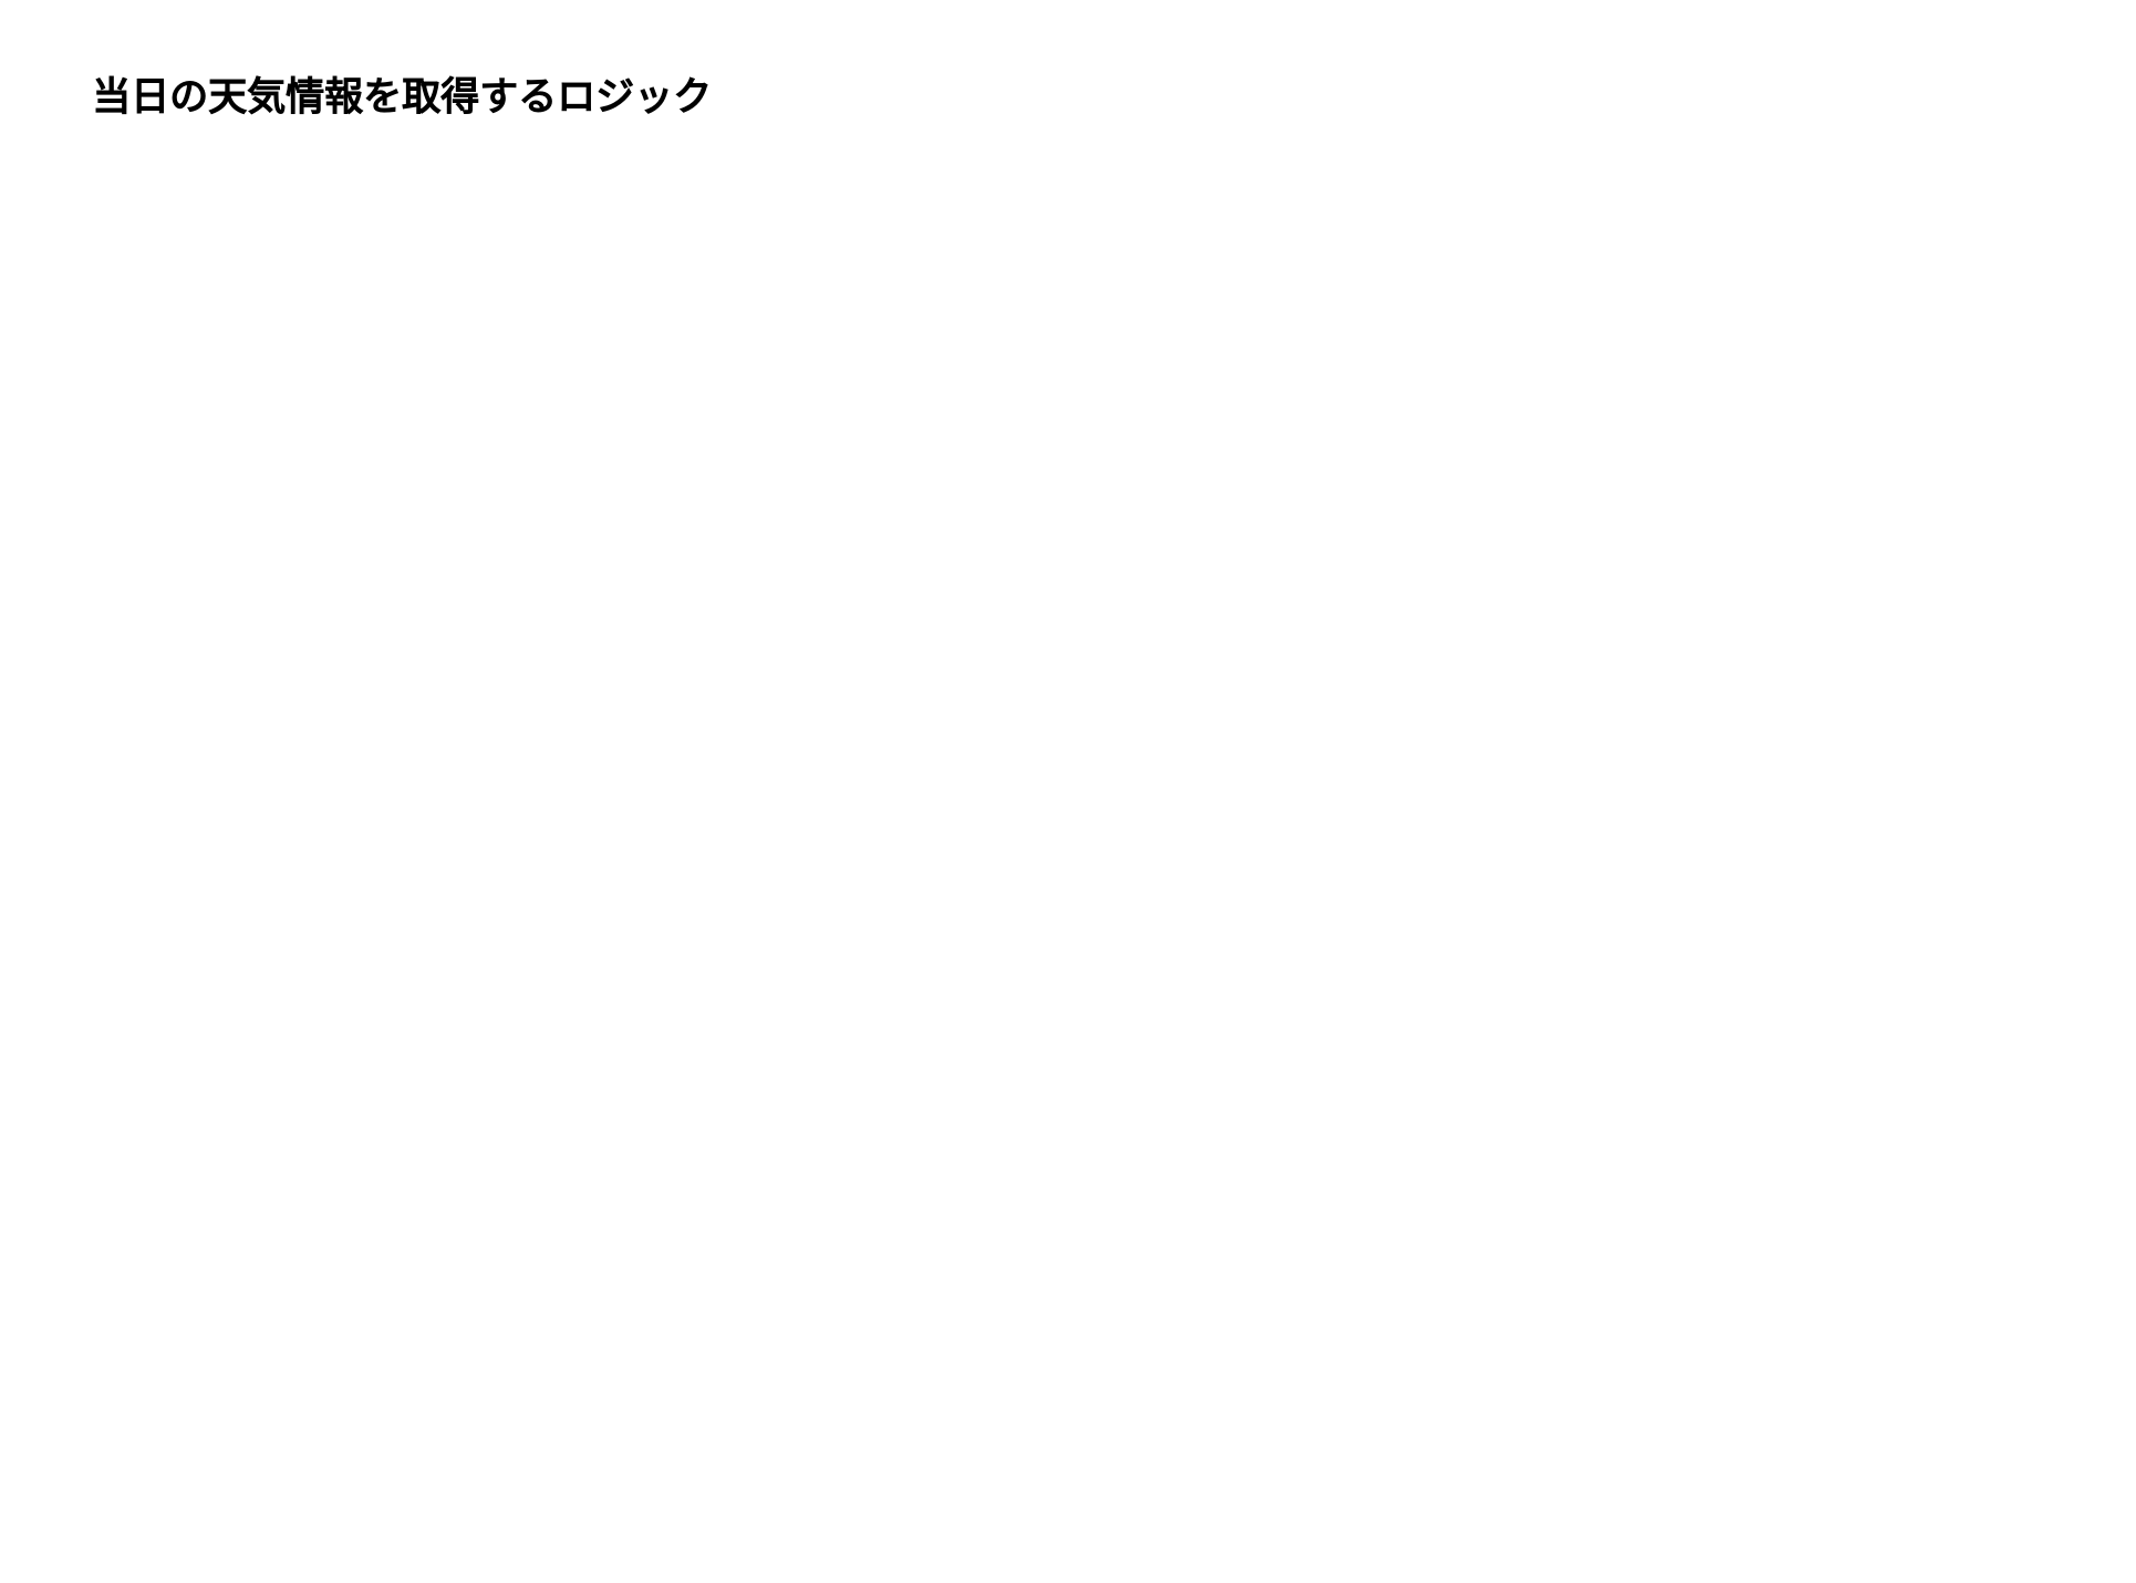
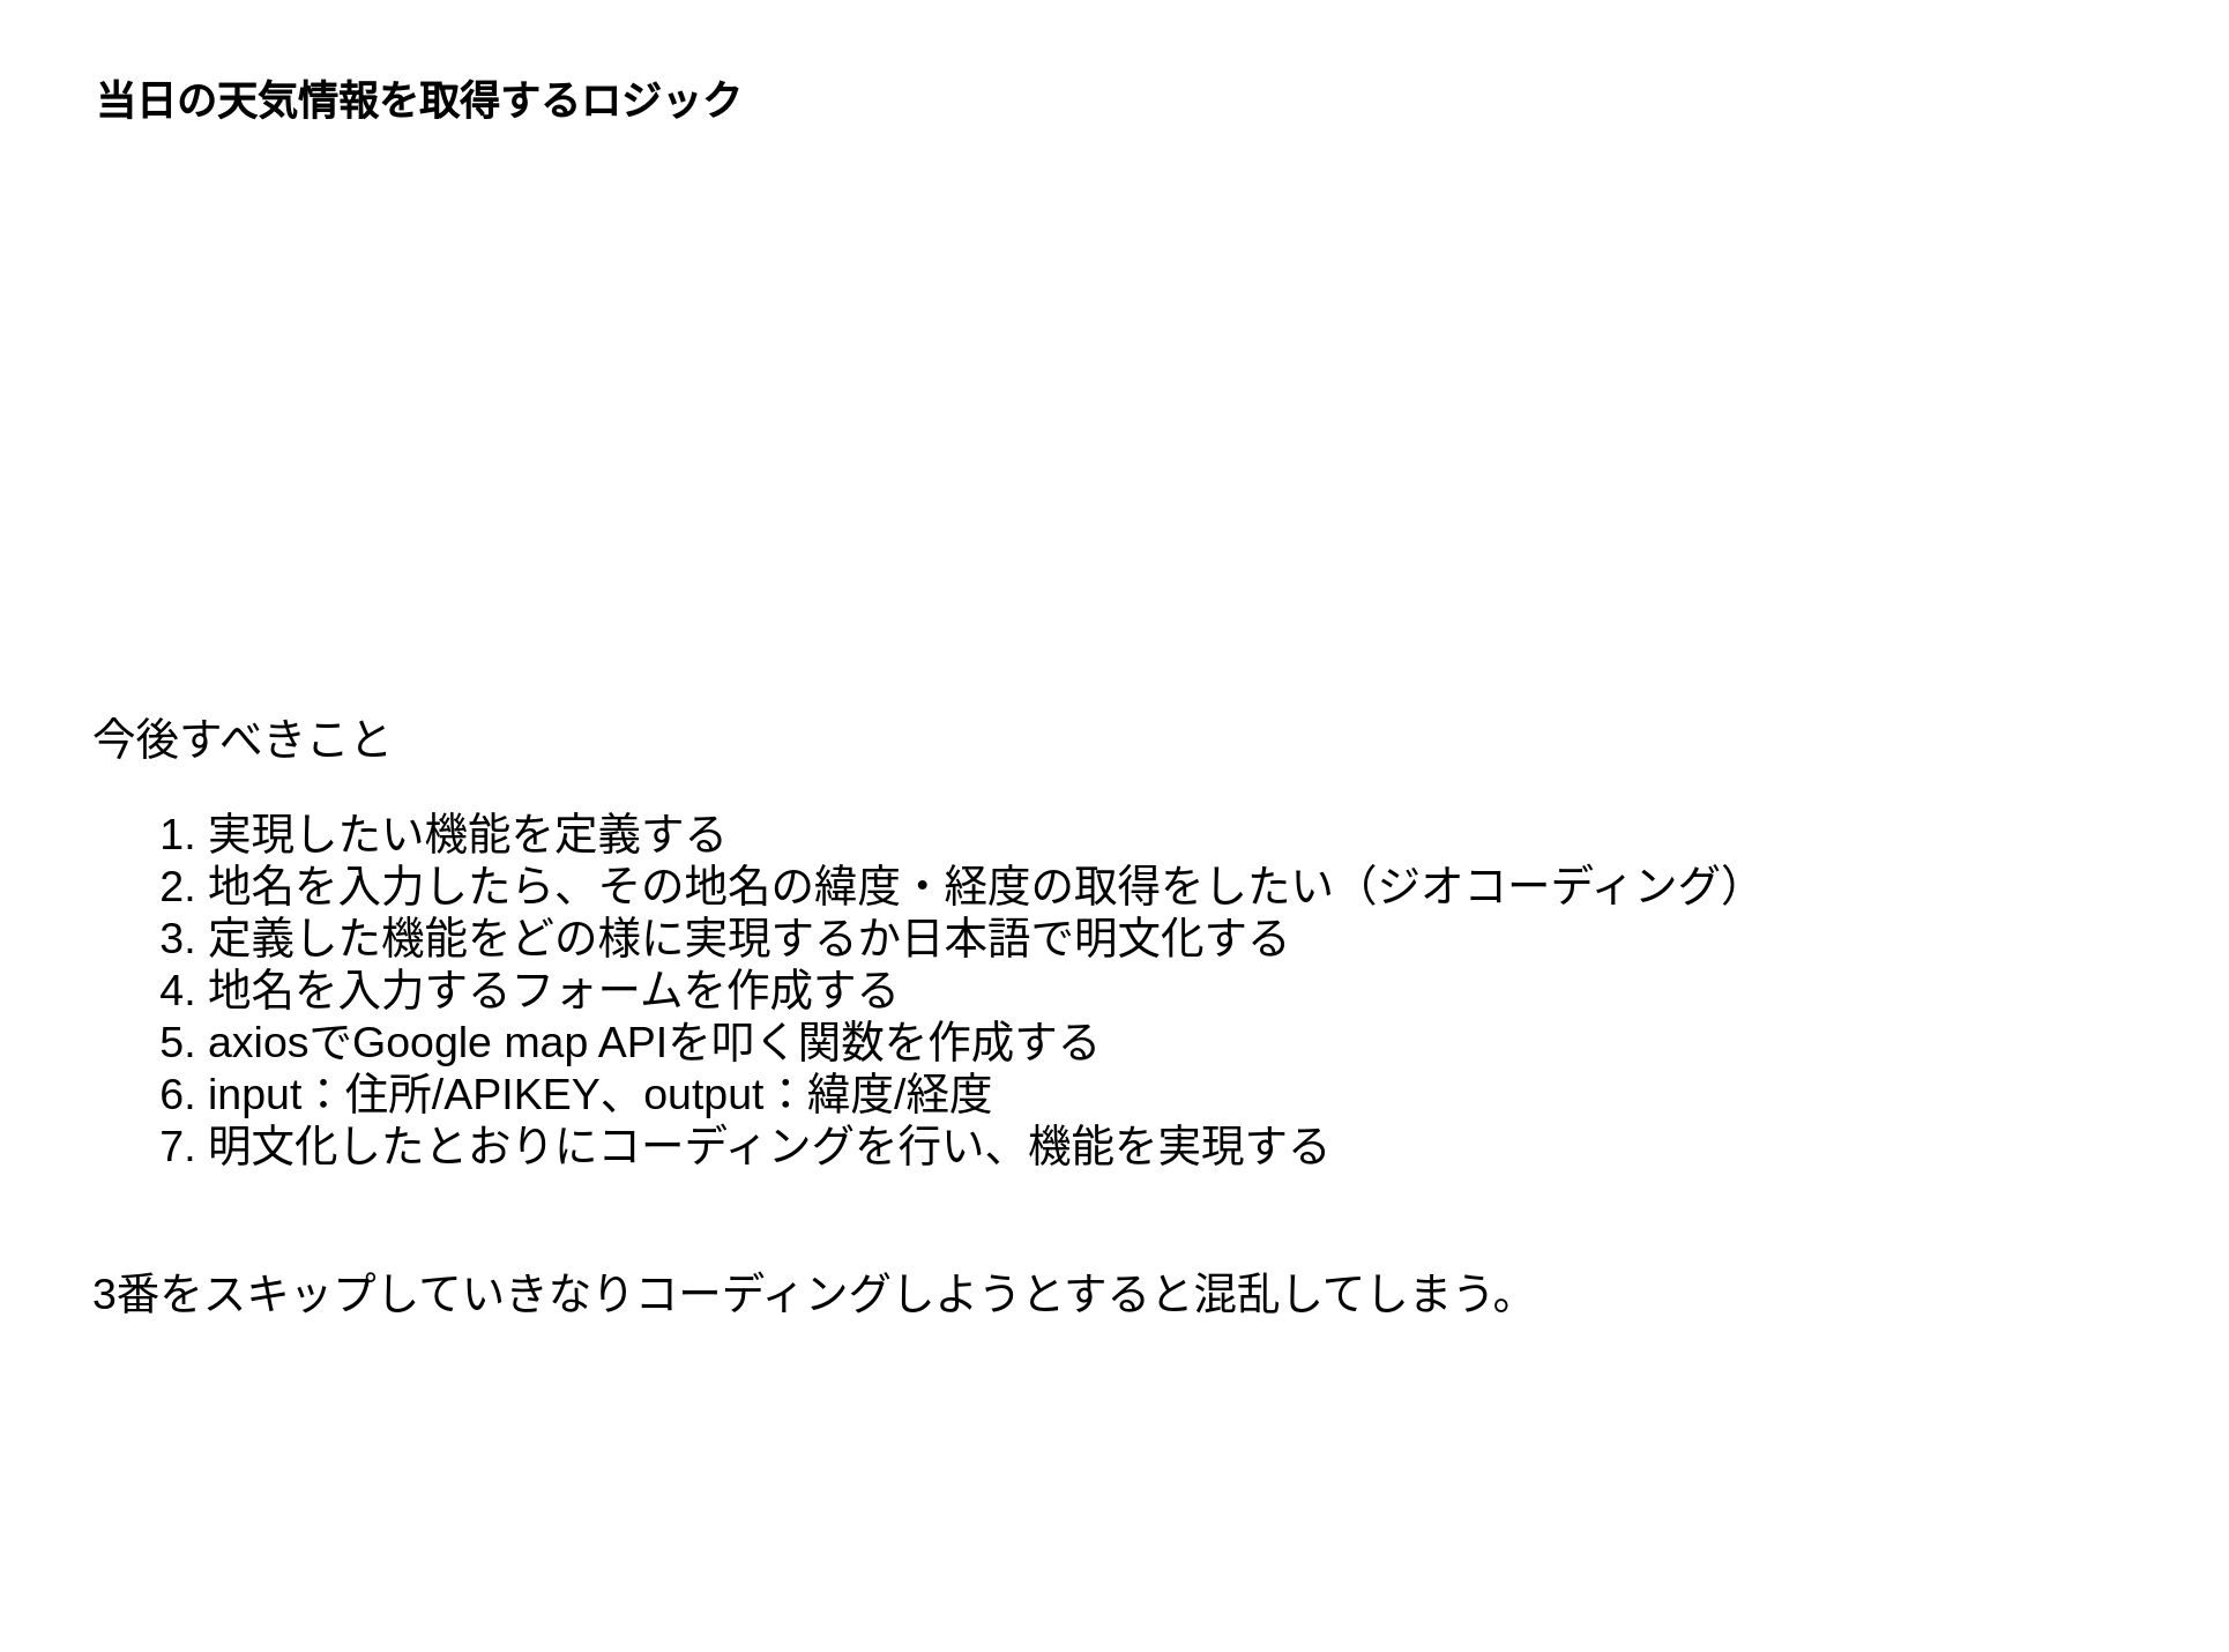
+ <mxCell id="3" value="今後すべきこと&lt;br style=&quot;font-size: 15px&quot;&gt;&lt;ol style=&quot;font-size: 15px&quot;&gt;&lt;li style=&quot;font-size: 15px&quot;&gt;実現したい機能を定義する&lt;/li&gt;&lt;li style=&quot;font-size: 15px&quot;&gt;地名を入力したら、その地名の緯度・経度の取得をしたい（ジオコーディング）&lt;/li&gt;&lt;li style=&quot;font-size: 15px&quot;&gt;定義した機能をどの様に実現するか日本語で明文化する&lt;/li&gt;&lt;li style=&quot;font-size: 15px&quot;&gt;地名を入力するフォームを作成する&lt;/li&gt;&lt;li style=&quot;font-size: 15px&quot;&gt;axiosでGoogle map APIを叩く関数を作成する&lt;/li&gt;&lt;li style=&quot;font-size: 15px&quot;&gt;input：住所/APIKEY、output：緯度/経度&lt;/li&gt;&lt;li style=&quot;font-size: 15px&quot;&gt;明文化したとおりにコーディングを行い、機能を実現する&lt;br&gt;　&lt;/li&gt;&lt;/ol&gt;&lt;div style=&quot;font-size: 15px&quot;&gt;3番をスキップしていきなりコーディングしようとすると混乱してしまう。&lt;/div&gt;" style="text;html=1;strokeColor=none;fillColor=none;align=left;verticalAlign=top;whiteSpace=wrap;rounded=0;fontSize=15;" parent="1" vertex="1"><mxGeometry x="30" y="240" width="720" height="310" as="geometry" /></mxCell>
